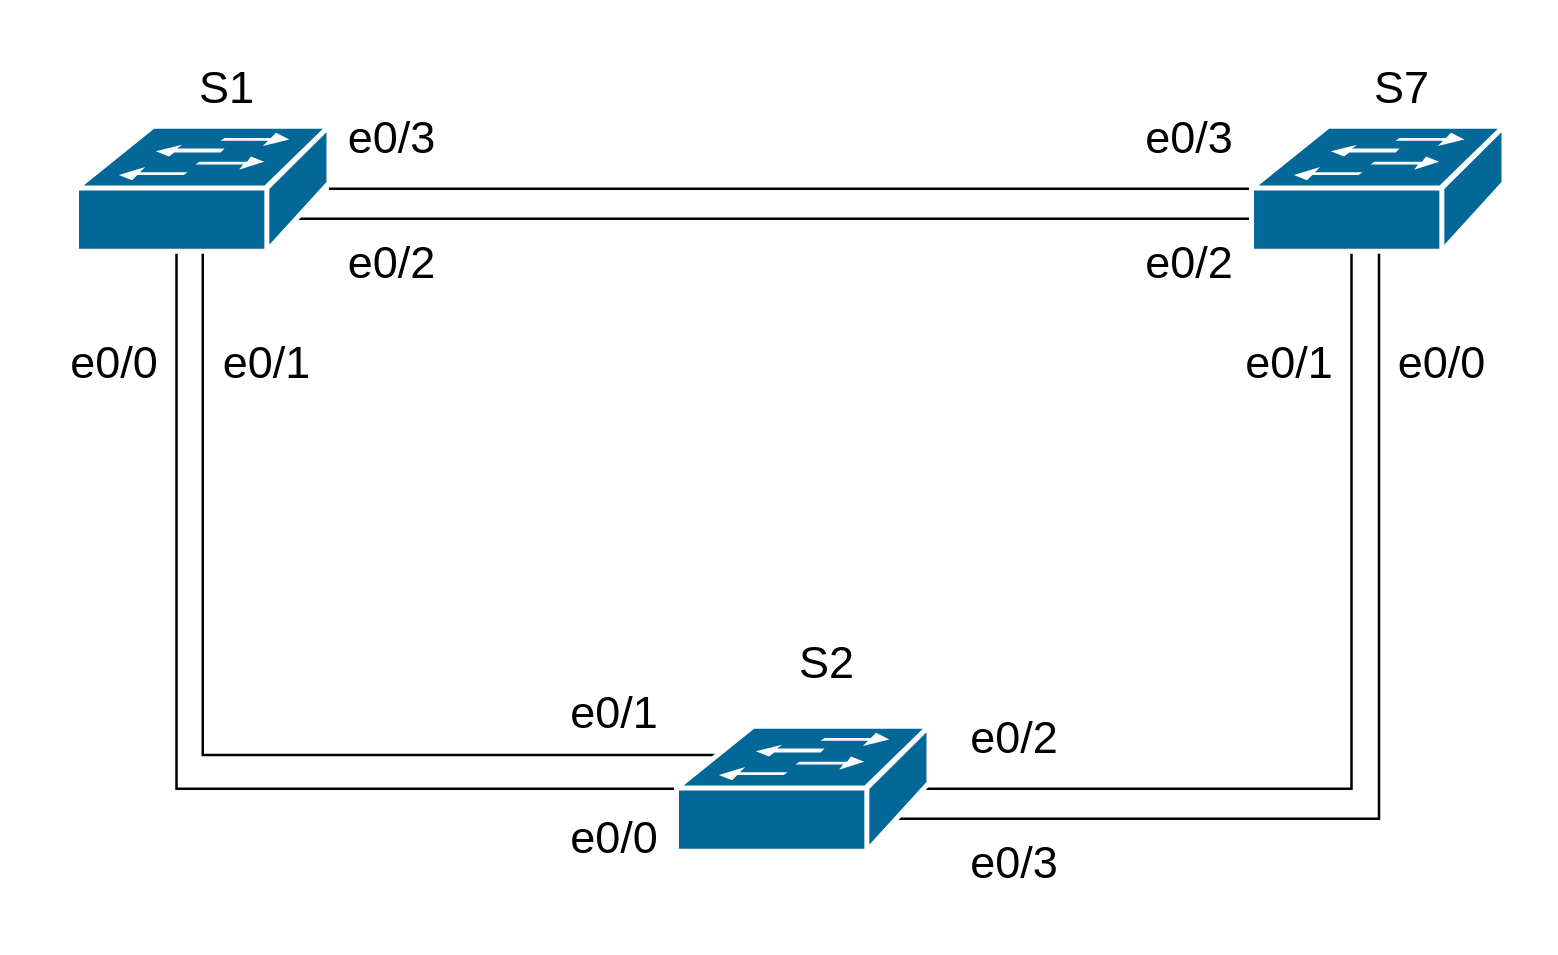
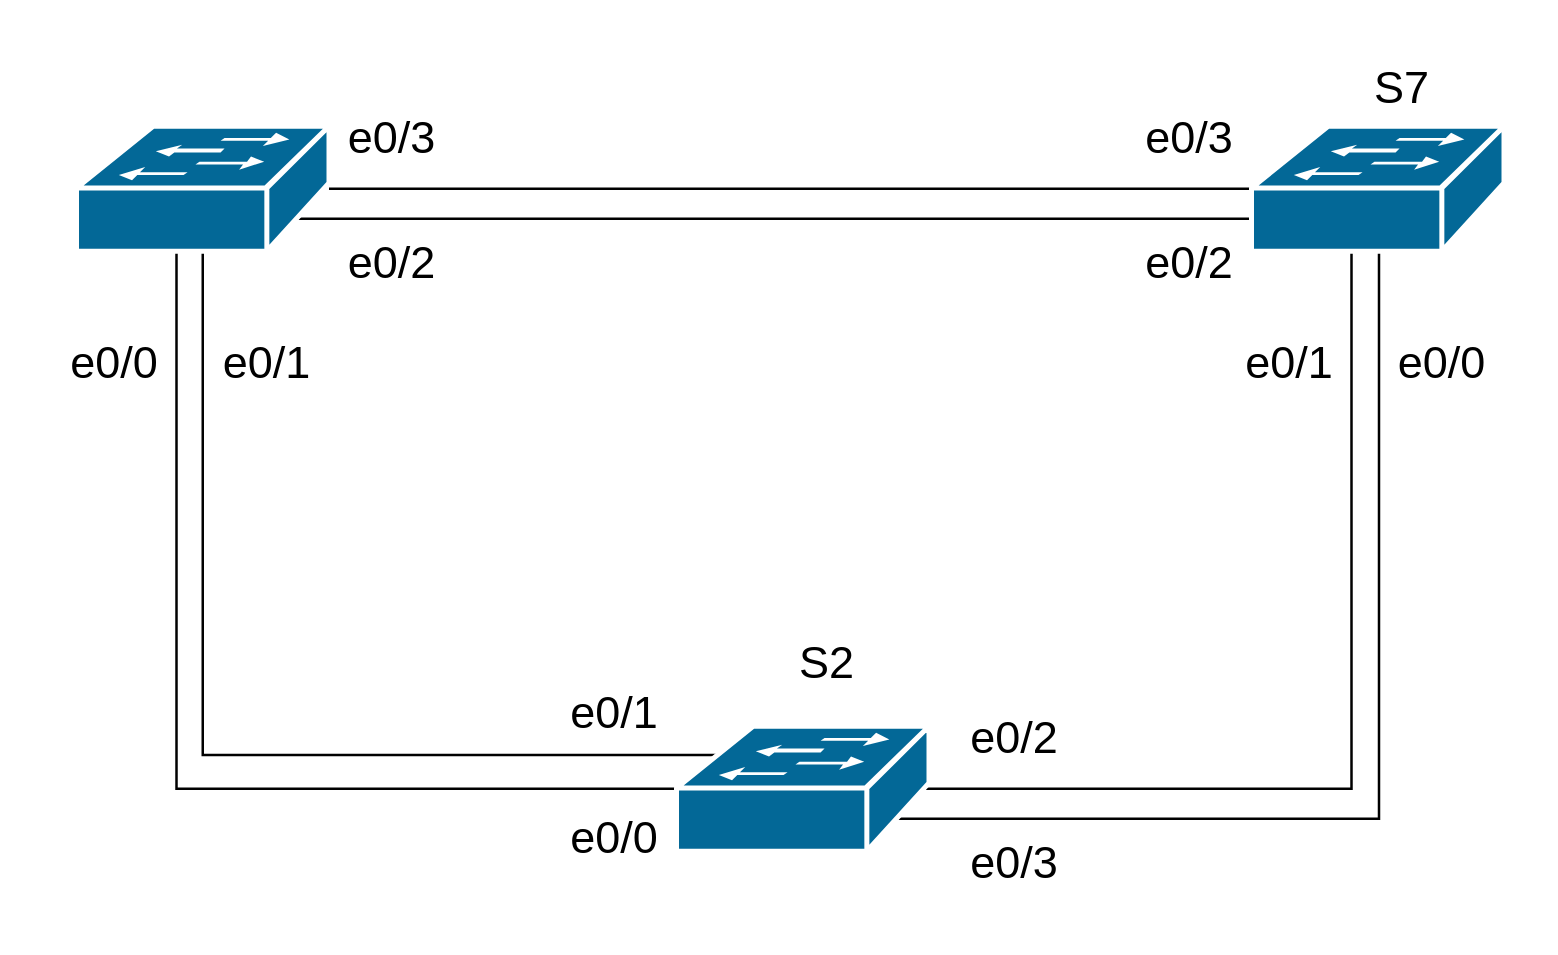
- <mxCell id="11" value="S1" style="text;html=1;align=center;verticalAlign=middle;resizable=0;points=[];autosize=1;fontSize=18;" parent="1" vertex="1"><mxGeometry x="70" y="20" width="40" height="30" as="geometry" /></mxCell>
